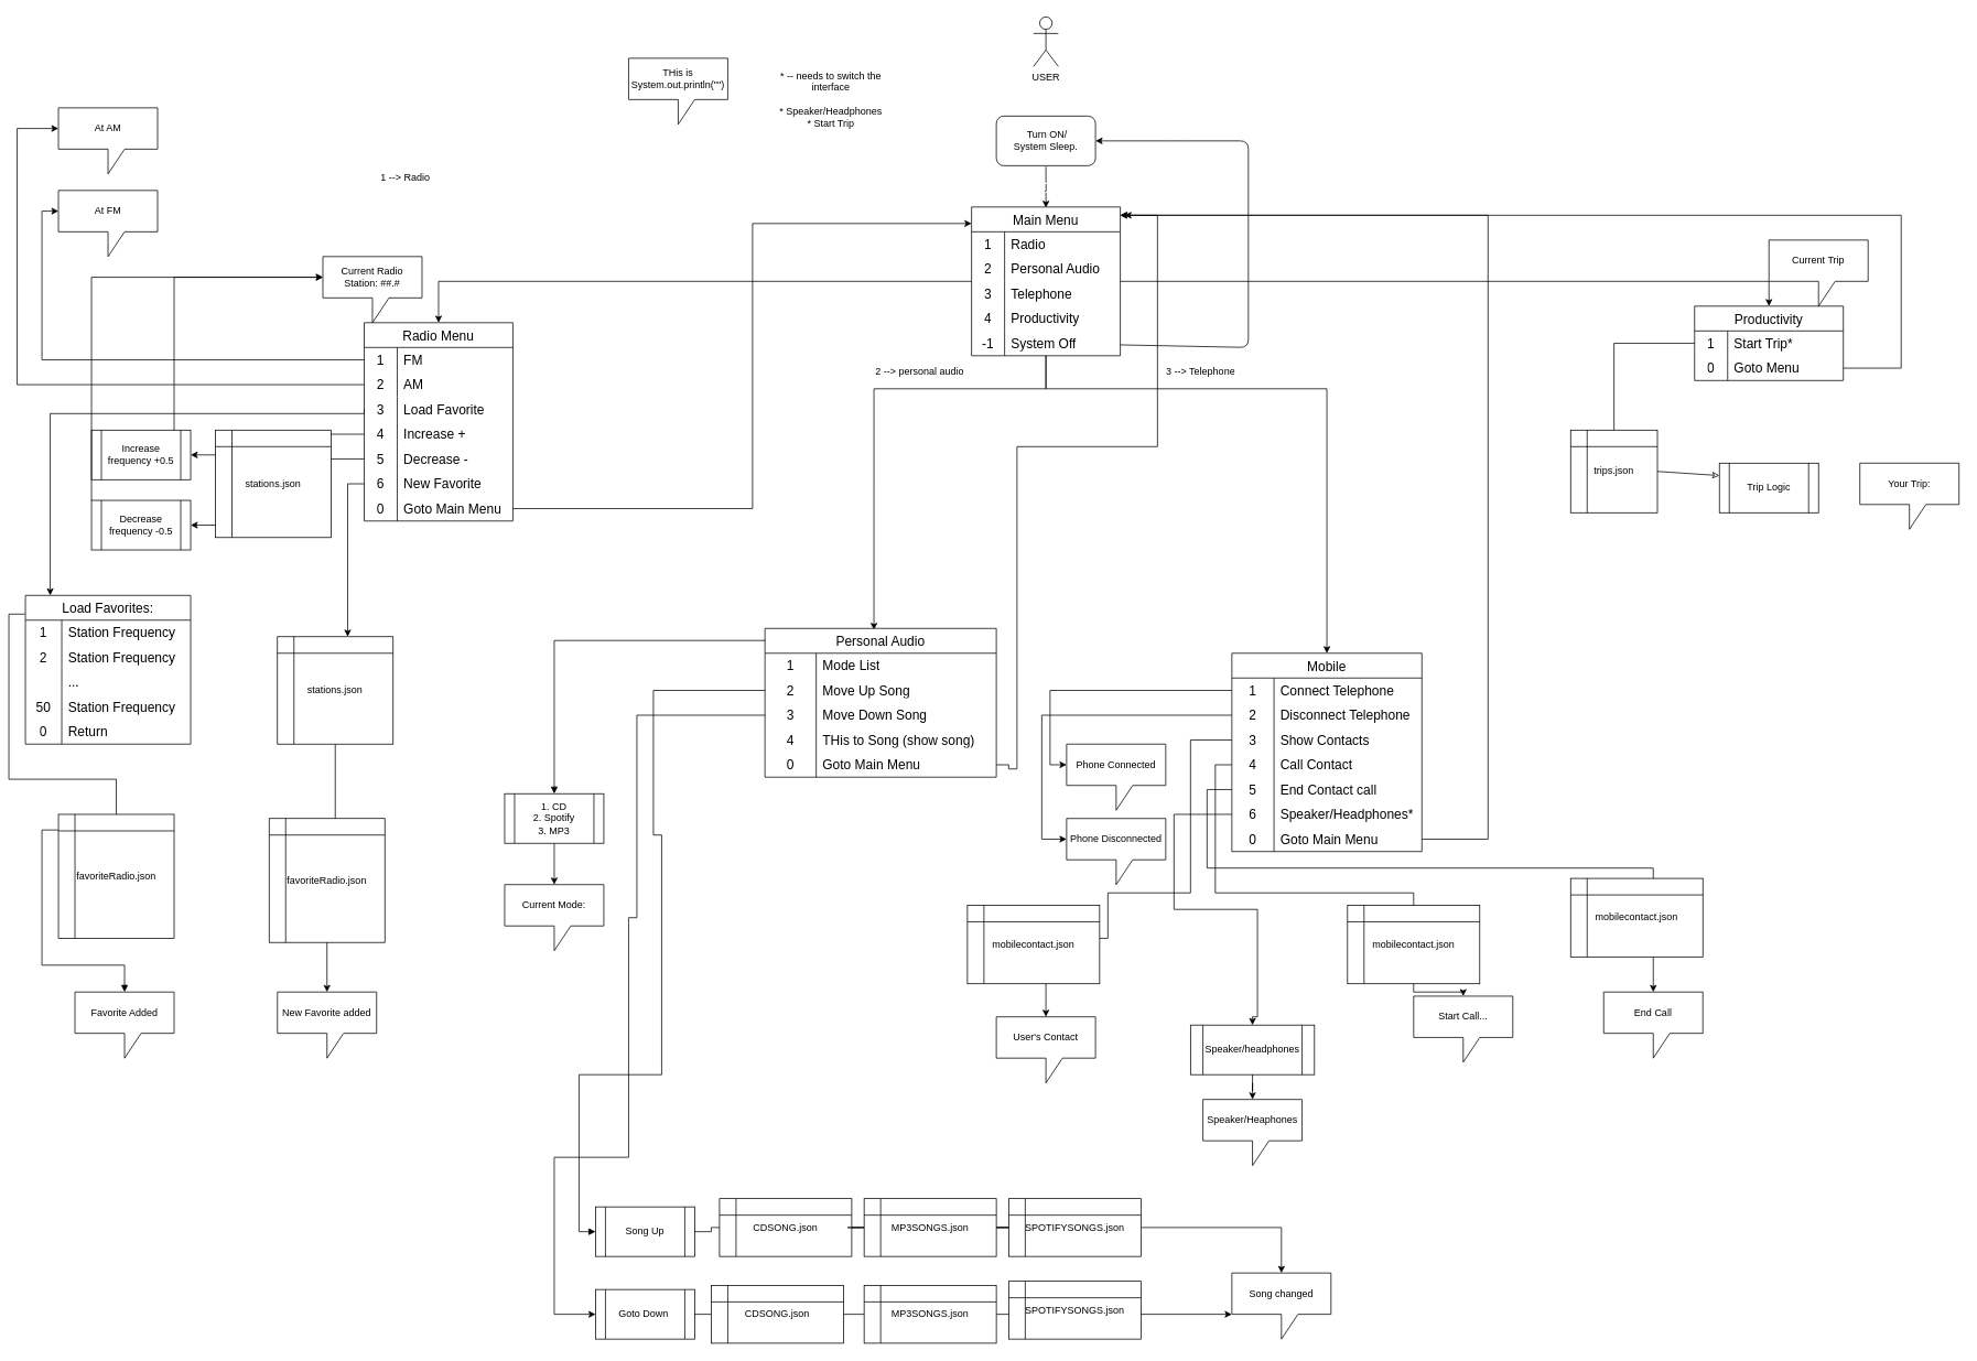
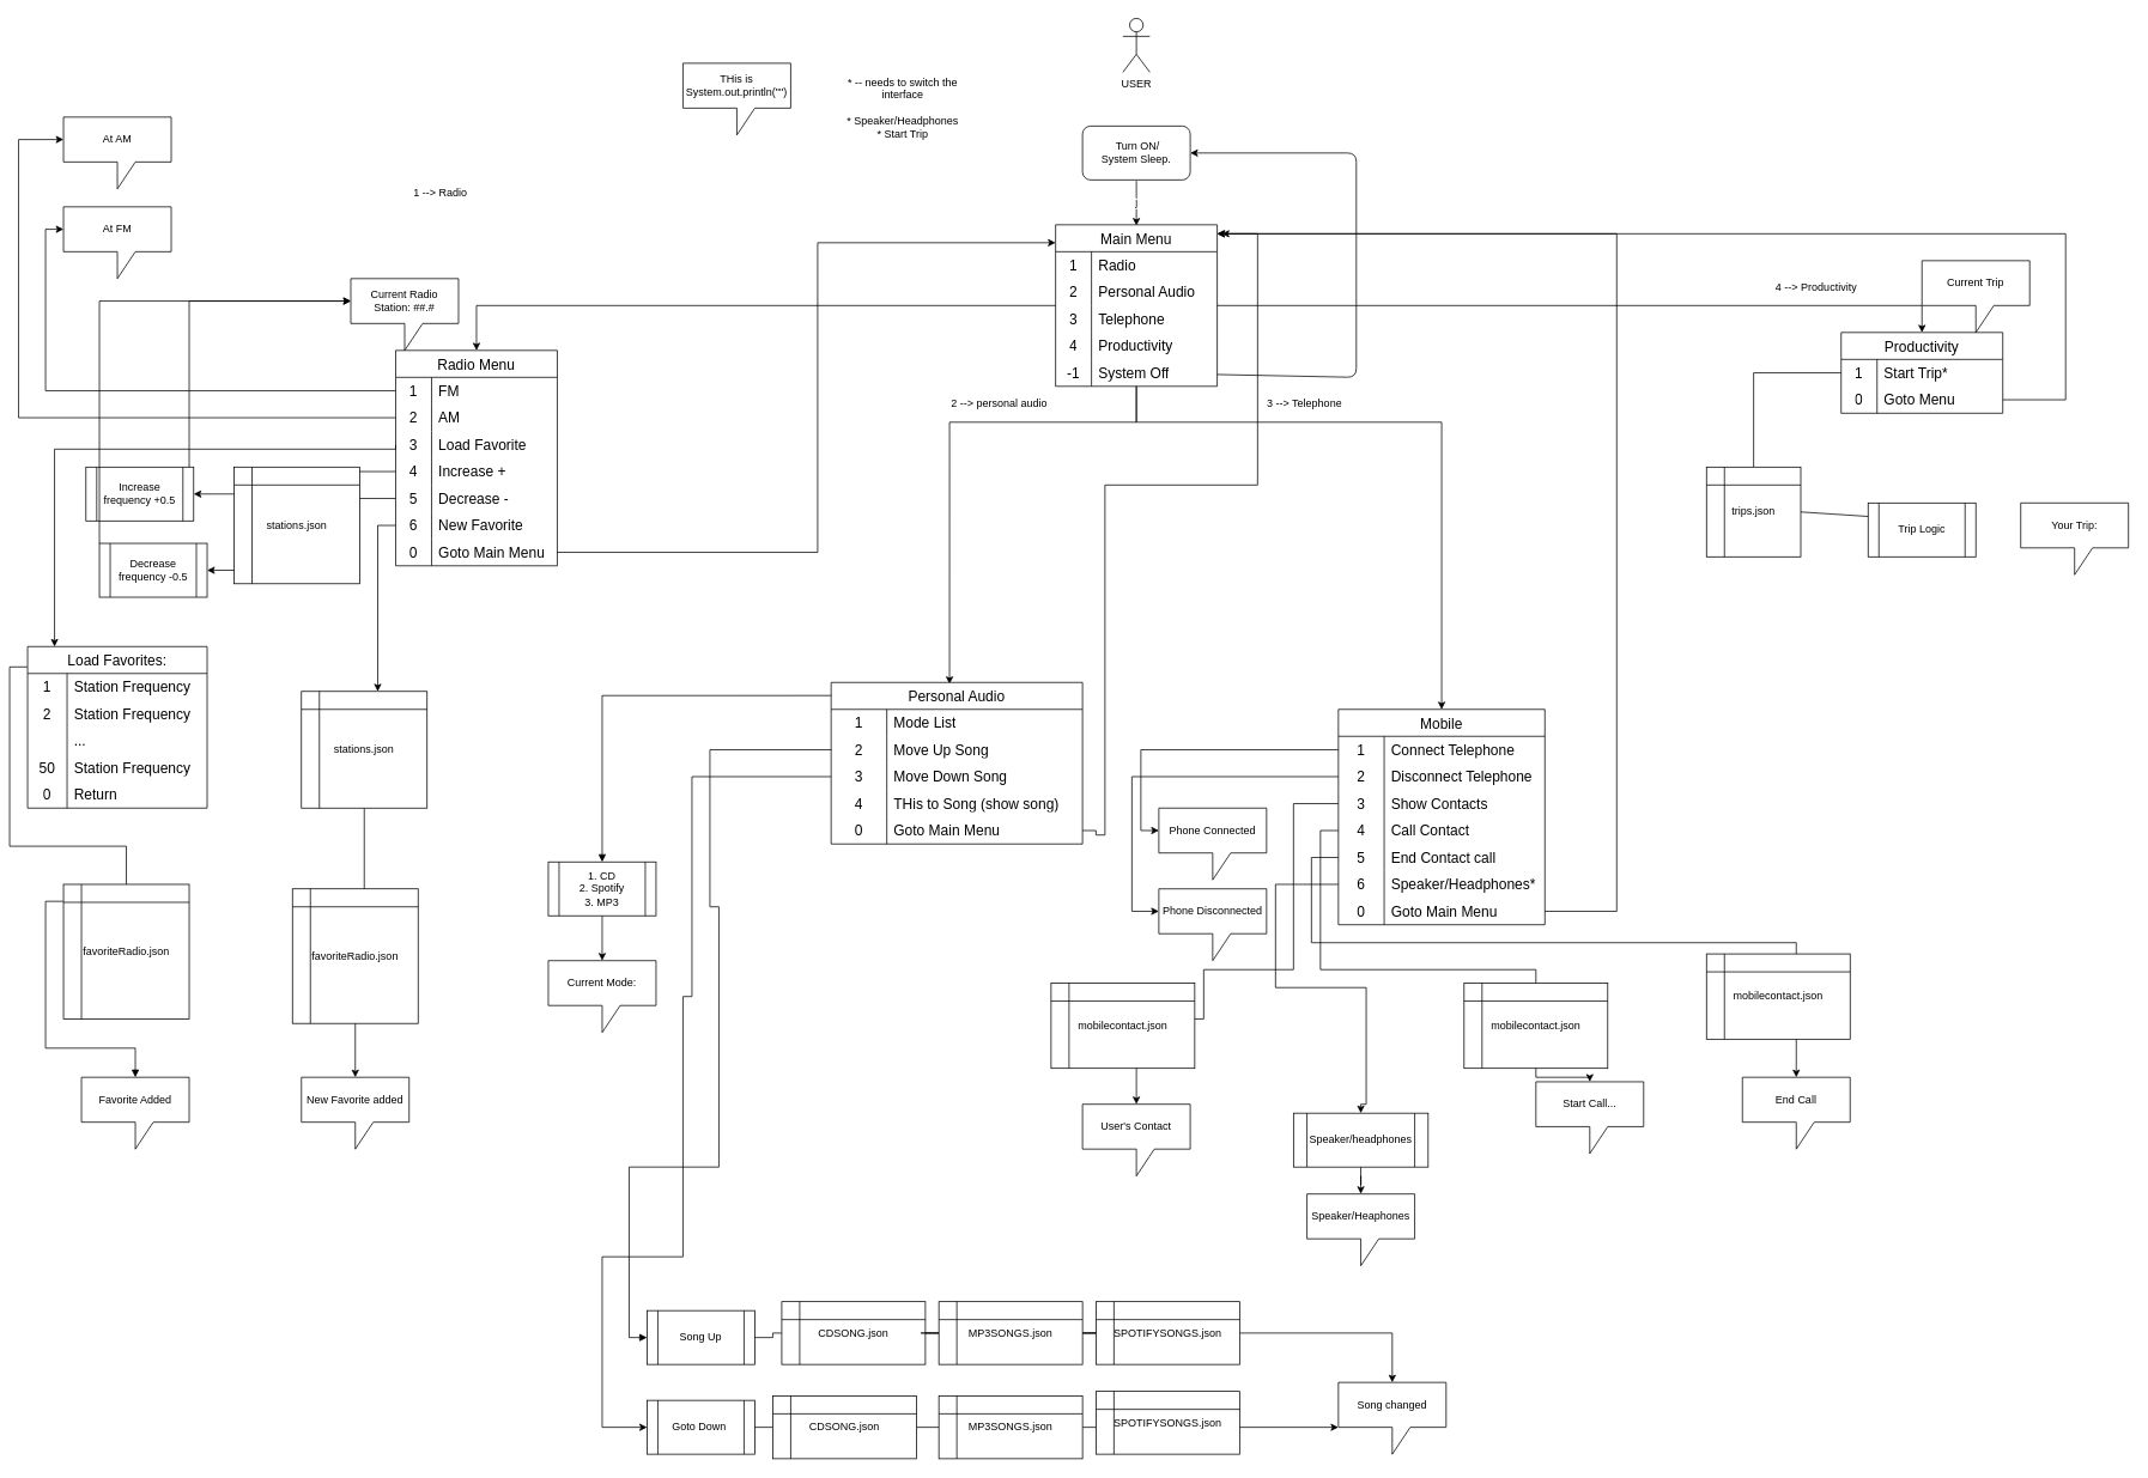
+ <mxCell id="95" value="4 --&amp;gt; Productivity" style="text;html=1;strokeColor=none;fillColor=none;align=center;verticalAlign=middle;whiteSpace=wrap;overflow=hidden;" parent="1" vertex="1"><mxGeometry x="1960" y="310" width="125" height="20" as="geometry" /></mxCell>
- <mxCell id="114" value="Increase frequency +0.5" style="shape=process;whiteSpace=wrap;html=1;backgroundOutline=1;" parent="1" vertex="1"><mxGeometry x="110" y="520" width="120" height="60" as="geometry" /></mxCell>
+ <mxCell id="114" value="Increase frequency +0.5" style="shape=process;whiteSpace=wrap;html=1;backgroundOutline=1;" parent="1" vertex="1"><mxGeometry x="95" y="520" width="120" height="60" as="geometry" /></mxCell>
- <mxCell id="182" style="edgeStyle=none;html=1;entryX=0;entryY=0.25;entryDx=0;entryDy=0;exitX=1;exitY=0.5;exitDx=0;exitDy=0;endArrow=classic;endFill=0;" edge="1" parent="1" source="183" target="154"><mxGeometry relative="1" as="geometry" /></mxCell>
+ <mxCell id="182" style="edgeStyle=none;html=1;entryX=0;entryY=0.25;entryDx=0;entryDy=0;exitX=1;exitY=0.5;exitDx=0;exitDy=0;endArrow=none;endFill=0;" edge="1" parent="1" source="183" target="154"><mxGeometry relative="1" as="geometry" /></mxCell>
